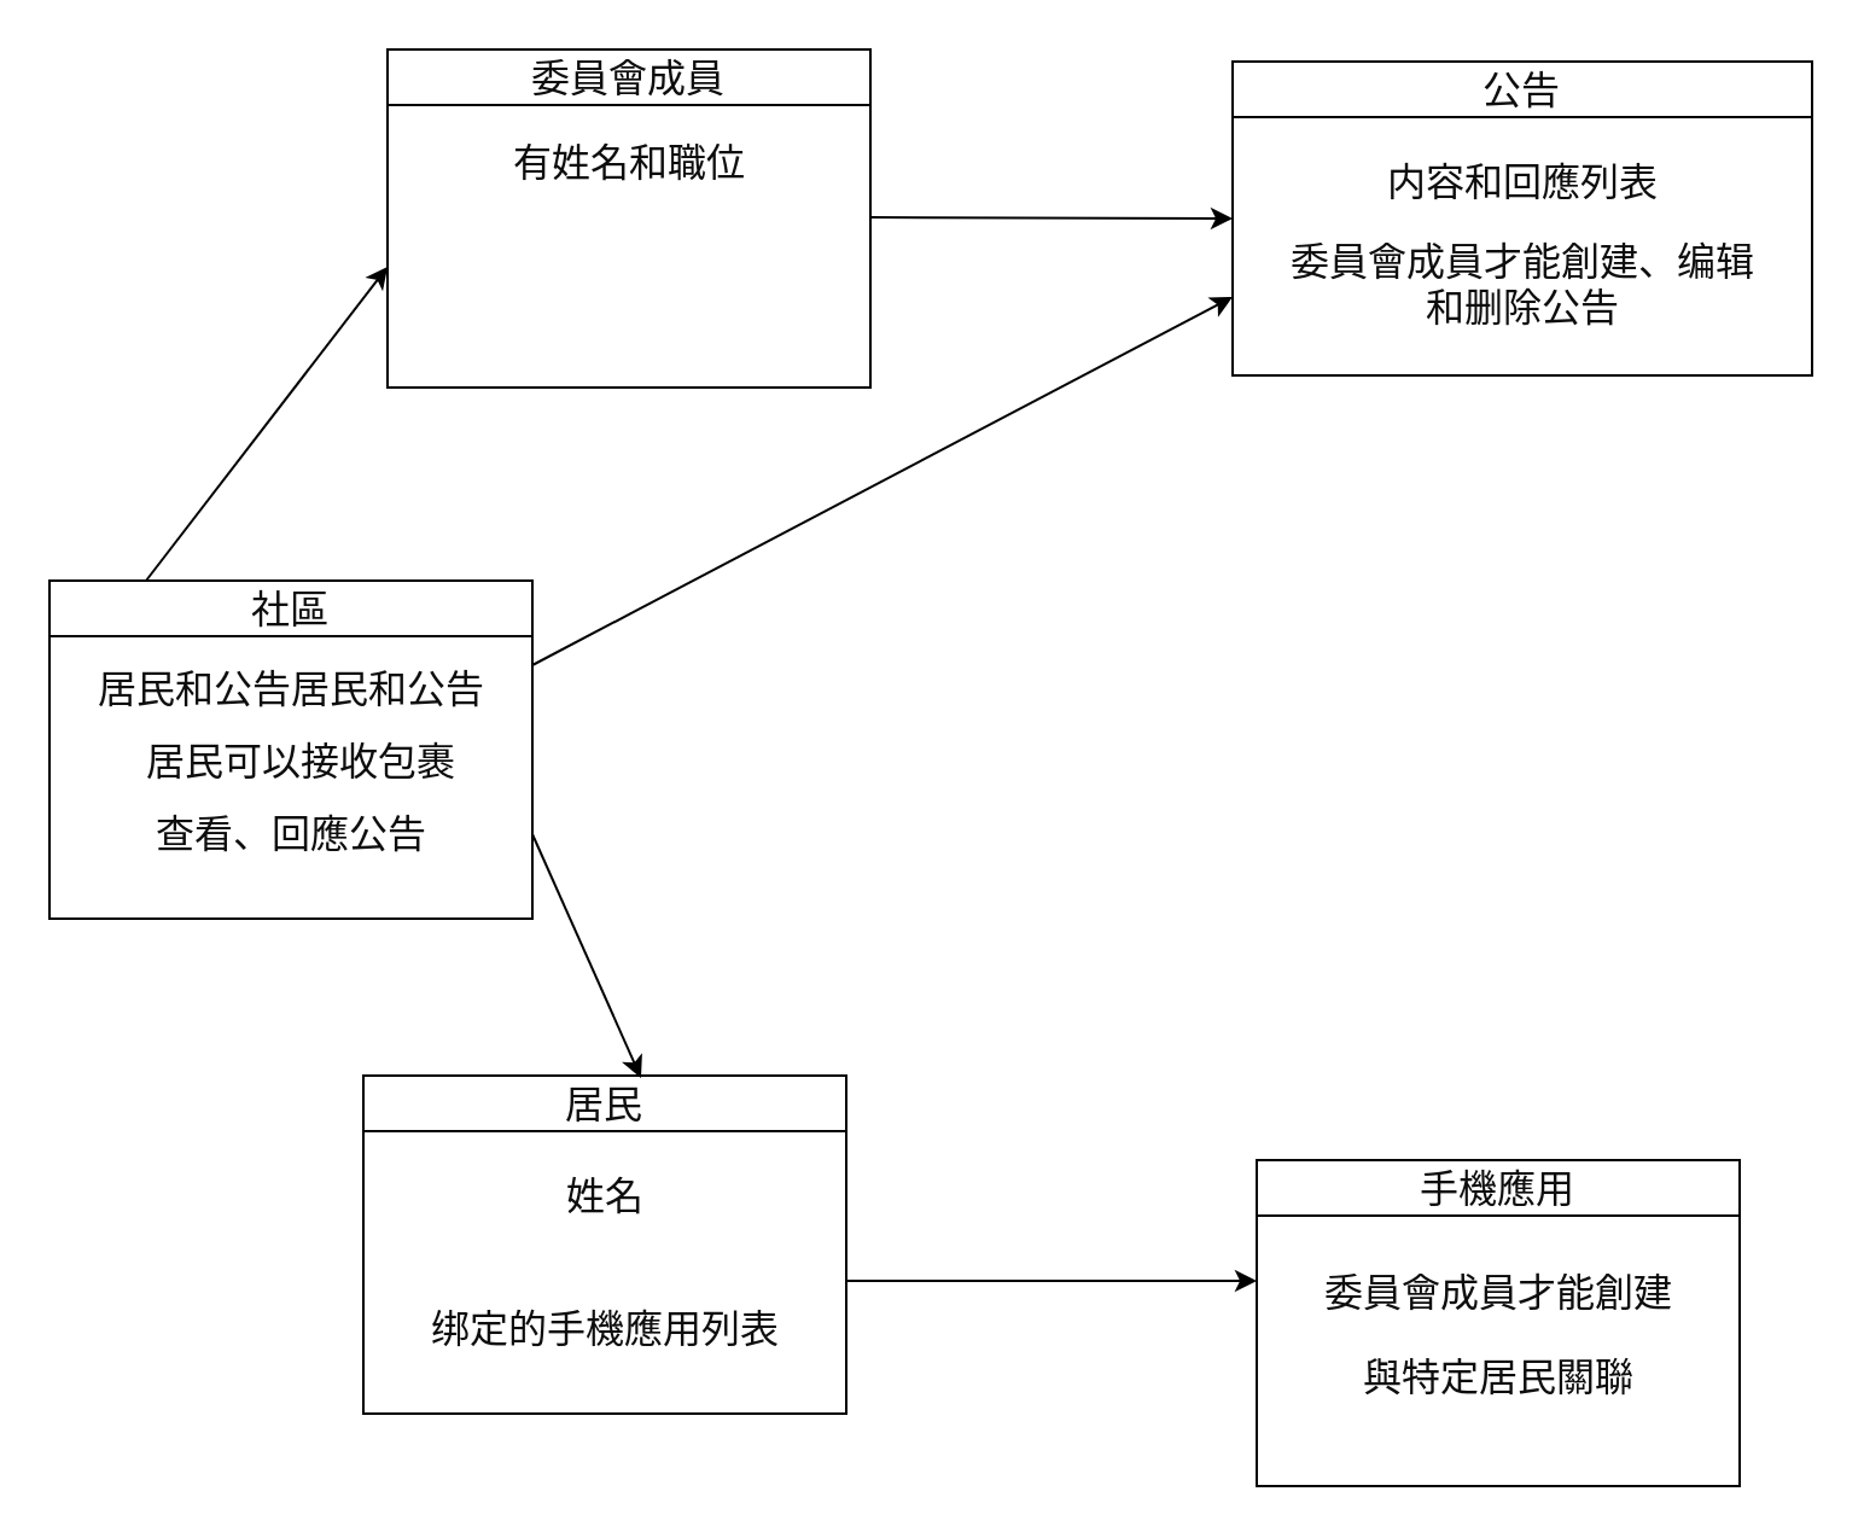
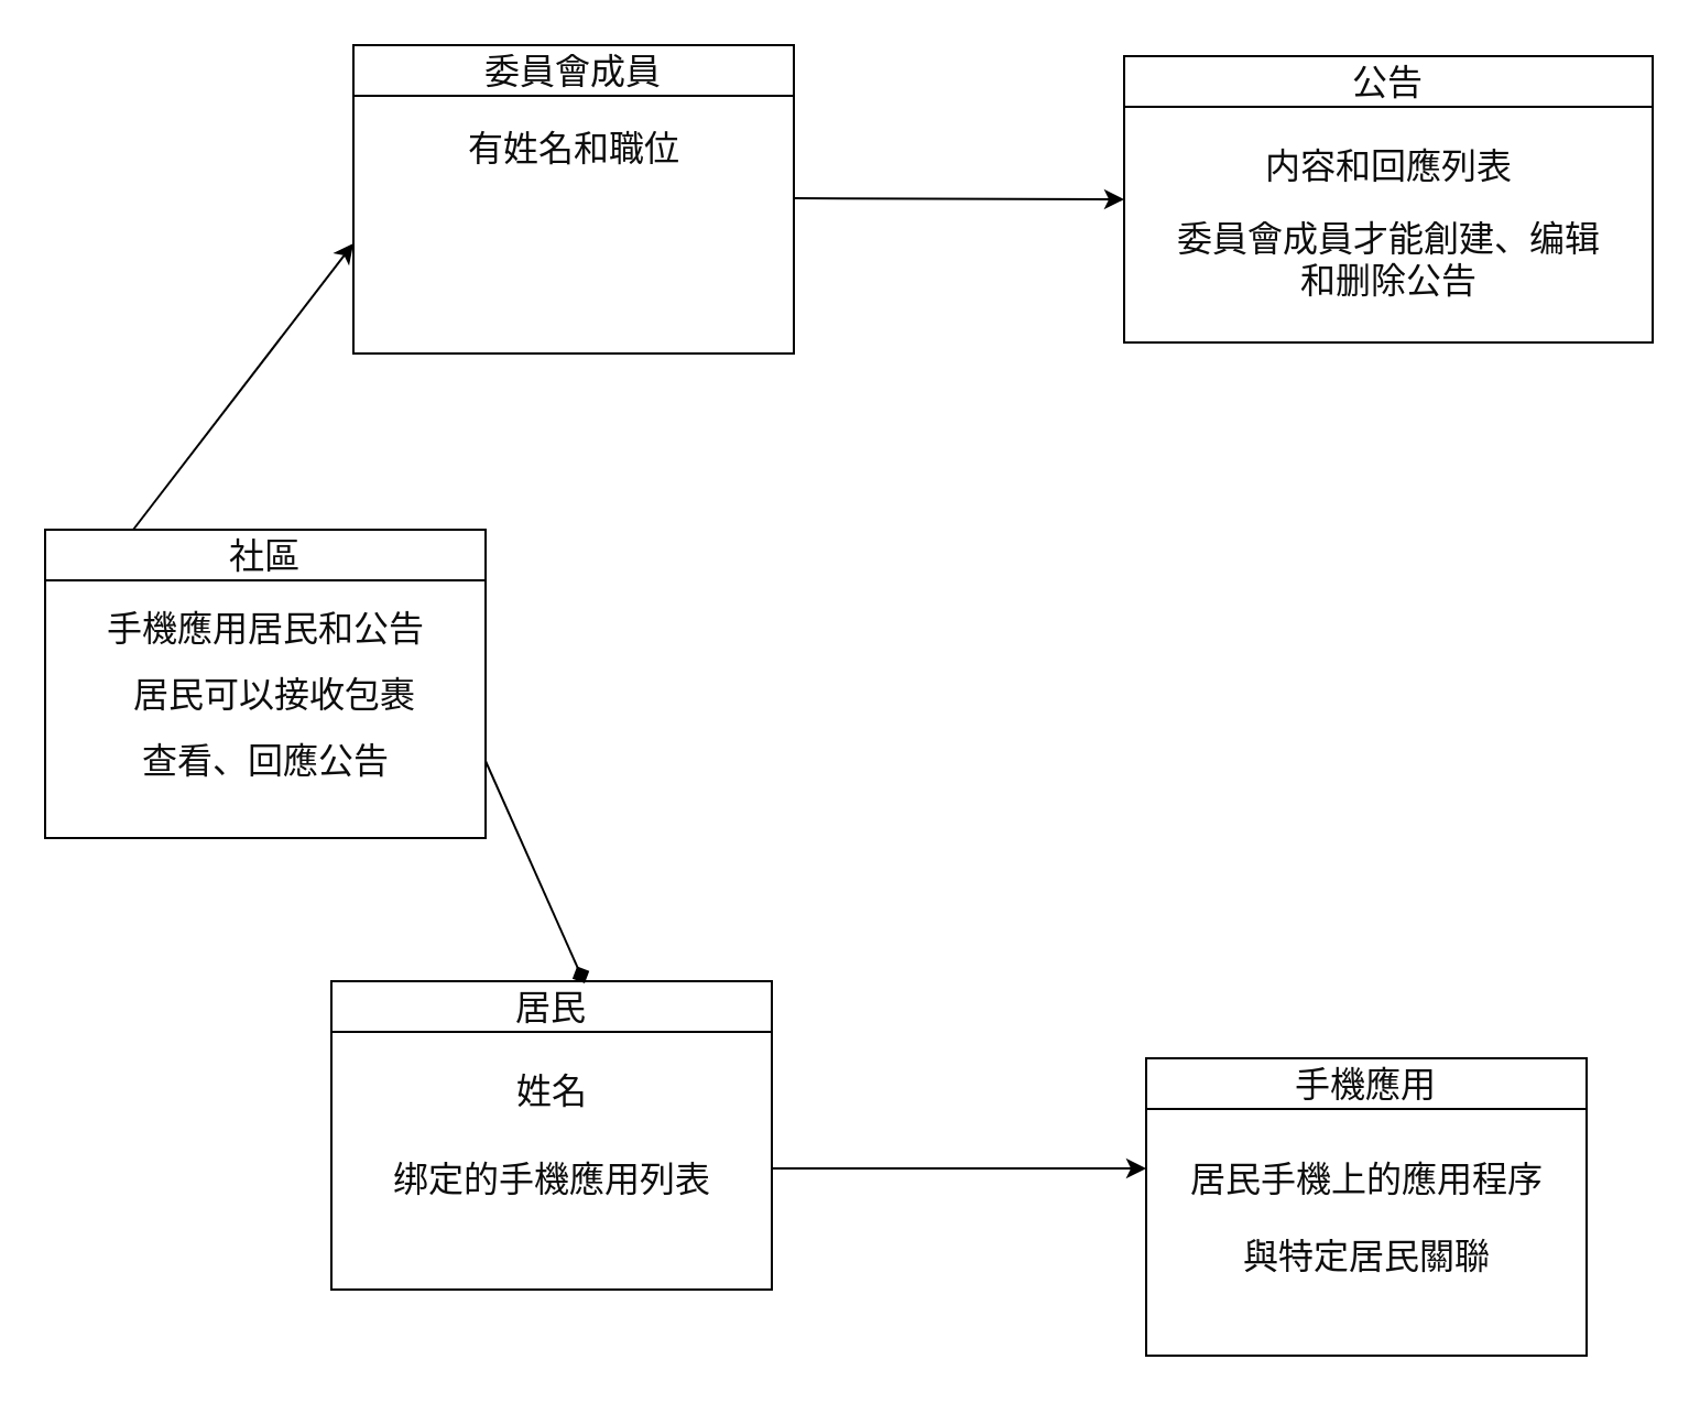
- <mxCell id="19" value="" style="endArrow=classic;html=1;exitX=1;exitY=0.25;exitDx=0;exitDy=0;entryX=0;entryY=0.75;entryDx=0;entryDy=0;" edge="1" parent="1" source="10" target="14"><mxGeometry width="50" height="50" relative="1" as="geometry"><mxPoint x="370" y="300" as="sourcePoint" /><mxPoint x="420" y="250" as="targetPoint" /></mxGeometry></mxCell>
- <mxCell id="11" value="&lt;span style=&quot;color: rgb(13, 13, 13); font-family: Söhne, ui-sans-serif, system-ui, -apple-system, &amp;quot;Segoe UI&amp;quot;, Roboto, Ubuntu, Cantarell, &amp;quot;Noto Sans&amp;quot;, sans-serif, &amp;quot;Helvetica Neue&amp;quot;, Arial, &amp;quot;Apple Color Emoji&amp;quot;, &amp;quot;Segoe UI Emoji&amp;quot;, &amp;quot;Segoe UI Symbol&amp;quot;, &amp;quot;Noto Color Emoji&amp;quot;; font-size: 16px; text-align: left; background-color: rgb(255, 255, 255);&quot;&gt;居民和公告&lt;/span&gt;&lt;span style=&quot;color: rgb(13, 13, 13); font-family: Söhne, ui-sans-serif, system-ui, -apple-system, &amp;quot;Segoe UI&amp;quot;, Roboto, Ubuntu, Cantarell, &amp;quot;Noto Sans&amp;quot;, sans-serif, &amp;quot;Helvetica Neue&amp;quot;, Arial, &amp;quot;Apple Color Emoji&amp;quot;, &amp;quot;Segoe UI Emoji&amp;quot;, &amp;quot;Segoe UI Symbol&amp;quot;, &amp;quot;Noto Color Emoji&amp;quot;; font-size: 16px; text-align: left; background-color: rgb(255, 255, 255);&quot;&gt;居民和公告&lt;/span&gt;" style="text;html=1;align=center;verticalAlign=middle;resizable=0;points=[];autosize=1;strokeColor=none;fillColor=none;" vertex="1" parent="10"><mxGeometry x="10" y="30" width="180" height="30" as="geometry" /></mxCell>
+ <mxCell id="11" value="&lt;span style=&quot;color: rgb(13, 13, 13); font-family: Söhne, ui-sans-serif, system-ui, -apple-system, &amp;quot;Segoe UI&amp;quot;, Roboto, Ubuntu, Cantarell, &amp;quot;Noto Sans&amp;quot;, sans-serif, &amp;quot;Helvetica Neue&amp;quot;, Arial, &amp;quot;Apple Color Emoji&amp;quot;, &amp;quot;Segoe UI Emoji&amp;quot;, &amp;quot;Segoe UI Symbol&amp;quot;, &amp;quot;Noto Color Emoji&amp;quot;; font-size: 16px; text-align: left; background-color: rgb(255, 255, 255);&quot;&gt;手機應用&lt;/span&gt;&lt;span style=&quot;color: rgb(13, 13, 13); font-family: Söhne, ui-sans-serif, system-ui, -apple-system, &amp;quot;Segoe UI&amp;quot;, Roboto, Ubuntu, Cantarell, &amp;quot;Noto Sans&amp;quot;, sans-serif, &amp;quot;Helvetica Neue&amp;quot;, Arial, &amp;quot;Apple Color Emoji&amp;quot;, &amp;quot;Segoe UI Emoji&amp;quot;, &amp;quot;Segoe UI Symbol&amp;quot;, &amp;quot;Noto Color Emoji&amp;quot;; font-size: 16px; text-align: left; background-color: rgb(255, 255, 255);&quot;&gt;居民和公告&lt;/span&gt;" style="text;html=1;align=center;verticalAlign=middle;resizable=0;points=[];autosize=1;strokeColor=none;fillColor=none;" vertex="1" parent="10"><mxGeometry x="10" y="30" width="180" height="30" as="geometry" /></mxCell>
- <mxCell id="17" value="" style="endArrow=classic;html=1;entryX=0.575;entryY=0.007;entryDx=0;entryDy=0;entryPerimeter=0;exitX=1;exitY=0.75;exitDx=0;exitDy=0;" edge="1" parent="1" source="10" target="2"><mxGeometry width="50" height="50" relative="1" as="geometry"><mxPoint x="220" y="300" as="sourcePoint" /><mxPoint x="420" y="250" as="targetPoint" /></mxGeometry></mxCell>
+ <mxCell id="17" value="" style="endArrow=diamond;html=1;entryX=0.575;entryY=0.007;entryDx=0;entryDy=0;entryPerimeter=0;exitX=1;exitY=0.75;exitDx=0;exitDy=0;" edge="1" parent="1" source="10" target="2"><mxGeometry width="50" height="50" relative="1" as="geometry"><mxPoint x="220" y="300" as="sourcePoint" /><mxPoint x="420" y="250" as="targetPoint" /></mxGeometry></mxCell>
- <mxCell id="6" value="&lt;span style=&quot;color: rgb(13, 13, 13); font-family: Söhne, ui-sans-serif, system-ui, -apple-system, &amp;quot;Segoe UI&amp;quot;, Roboto, Ubuntu, Cantarell, &amp;quot;Noto Sans&amp;quot;, sans-serif, &amp;quot;Helvetica Neue&amp;quot;, Arial, &amp;quot;Apple Color Emoji&amp;quot;, &amp;quot;Segoe UI Emoji&amp;quot;, &amp;quot;Segoe UI Symbol&amp;quot;, &amp;quot;Noto Color Emoji&amp;quot;; font-size: 16px; text-align: left; background-color: rgb(255, 255, 255);&quot;&gt;委員會成員才能創建&lt;/span&gt;" style="text;html=1;align=center;verticalAlign=middle;resizable=0;points=[];autosize=1;strokeColor=none;fillColor=none;" vertex="1" parent="5"><mxGeometry x="10" y="40" width="180" height="30" as="geometry" /></mxCell>
+ <mxCell id="6" value="&lt;span style=&quot;color: rgb(13, 13, 13); font-family: Söhne, ui-sans-serif, system-ui, -apple-system, &amp;quot;Segoe UI&amp;quot;, Roboto, Ubuntu, Cantarell, &amp;quot;Noto Sans&amp;quot;, sans-serif, &amp;quot;Helvetica Neue&amp;quot;, Arial, &amp;quot;Apple Color Emoji&amp;quot;, &amp;quot;Segoe UI Emoji&amp;quot;, &amp;quot;Segoe UI Symbol&amp;quot;, &amp;quot;Noto Color Emoji&amp;quot;; font-size: 16px; text-align: left; background-color: rgb(255, 255, 255);&quot;&gt;居民手機上的應用程序&lt;/span&gt;" style="text;html=1;align=center;verticalAlign=middle;resizable=0;points=[];autosize=1;strokeColor=none;fillColor=none;" vertex="1" parent="5"><mxGeometry x="10" y="40" width="180" height="30" as="geometry" /></mxCell>
- <mxCell id="3" value="&lt;span style=&quot;color: rgb(13, 13, 13); font-family: Söhne, ui-sans-serif, system-ui, -apple-system, &amp;quot;Segoe UI&amp;quot;, Roboto, Ubuntu, Cantarell, &amp;quot;Noto Sans&amp;quot;, sans-serif, &amp;quot;Helvetica Neue&amp;quot;, Arial, &amp;quot;Apple Color Emoji&amp;quot;, &amp;quot;Segoe UI Emoji&amp;quot;, &amp;quot;Segoe UI Symbol&amp;quot;, &amp;quot;Noto Color Emoji&amp;quot;; font-size: 16px; text-align: left; background-color: rgb(255, 255, 255);&quot;&gt;绑定的手機應用列表&lt;/span&gt;" style="text;html=1;align=center;verticalAlign=middle;resizable=0;points=[];autosize=1;strokeColor=none;fillColor=none;" vertex="1" parent="2"><mxGeometry x="15" y="90" width="170" height="30" as="geometry" /></mxCell>
+ <mxCell id="3" value="&lt;span style=&quot;color: rgb(13, 13, 13); font-family: Söhne, ui-sans-serif, system-ui, -apple-system, &amp;quot;Segoe UI&amp;quot;, Roboto, Ubuntu, Cantarell, &amp;quot;Noto Sans&amp;quot;, sans-serif, &amp;quot;Helvetica Neue&amp;quot;, Arial, &amp;quot;Apple Color Emoji&amp;quot;, &amp;quot;Segoe UI Emoji&amp;quot;, &amp;quot;Segoe UI Symbol&amp;quot;, &amp;quot;Noto Color Emoji&amp;quot;; font-size: 16px; text-align: left; background-color: rgb(255, 255, 255);&quot;&gt;绑定的手機應用列表&lt;/span&gt;" style="text;html=1;align=center;verticalAlign=middle;resizable=0;points=[];autosize=1;strokeColor=none;fillColor=none;" vertex="1" parent="2"><mxGeometry x="15" y="75" width="170" height="30" as="geometry" /></mxCell>
